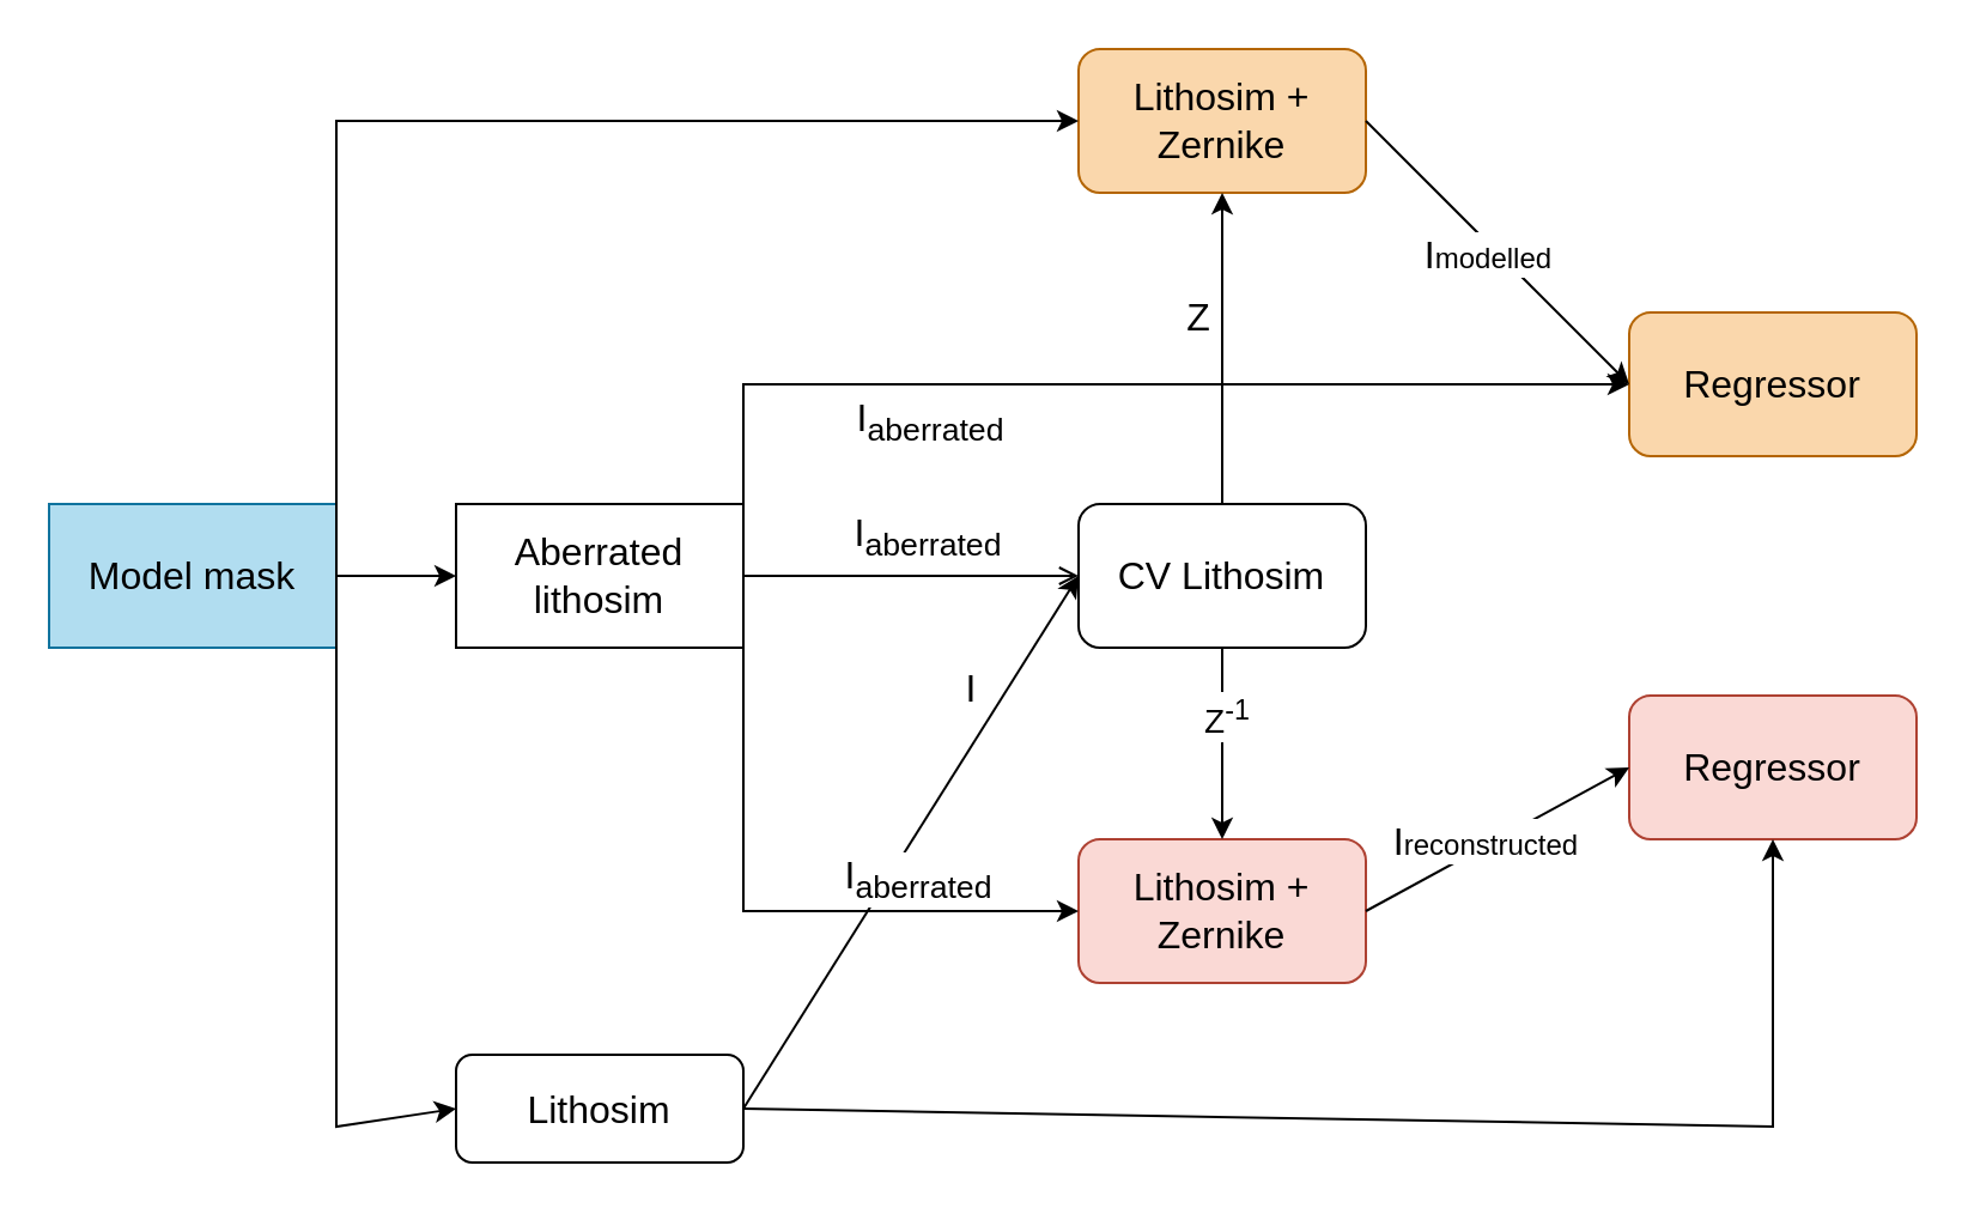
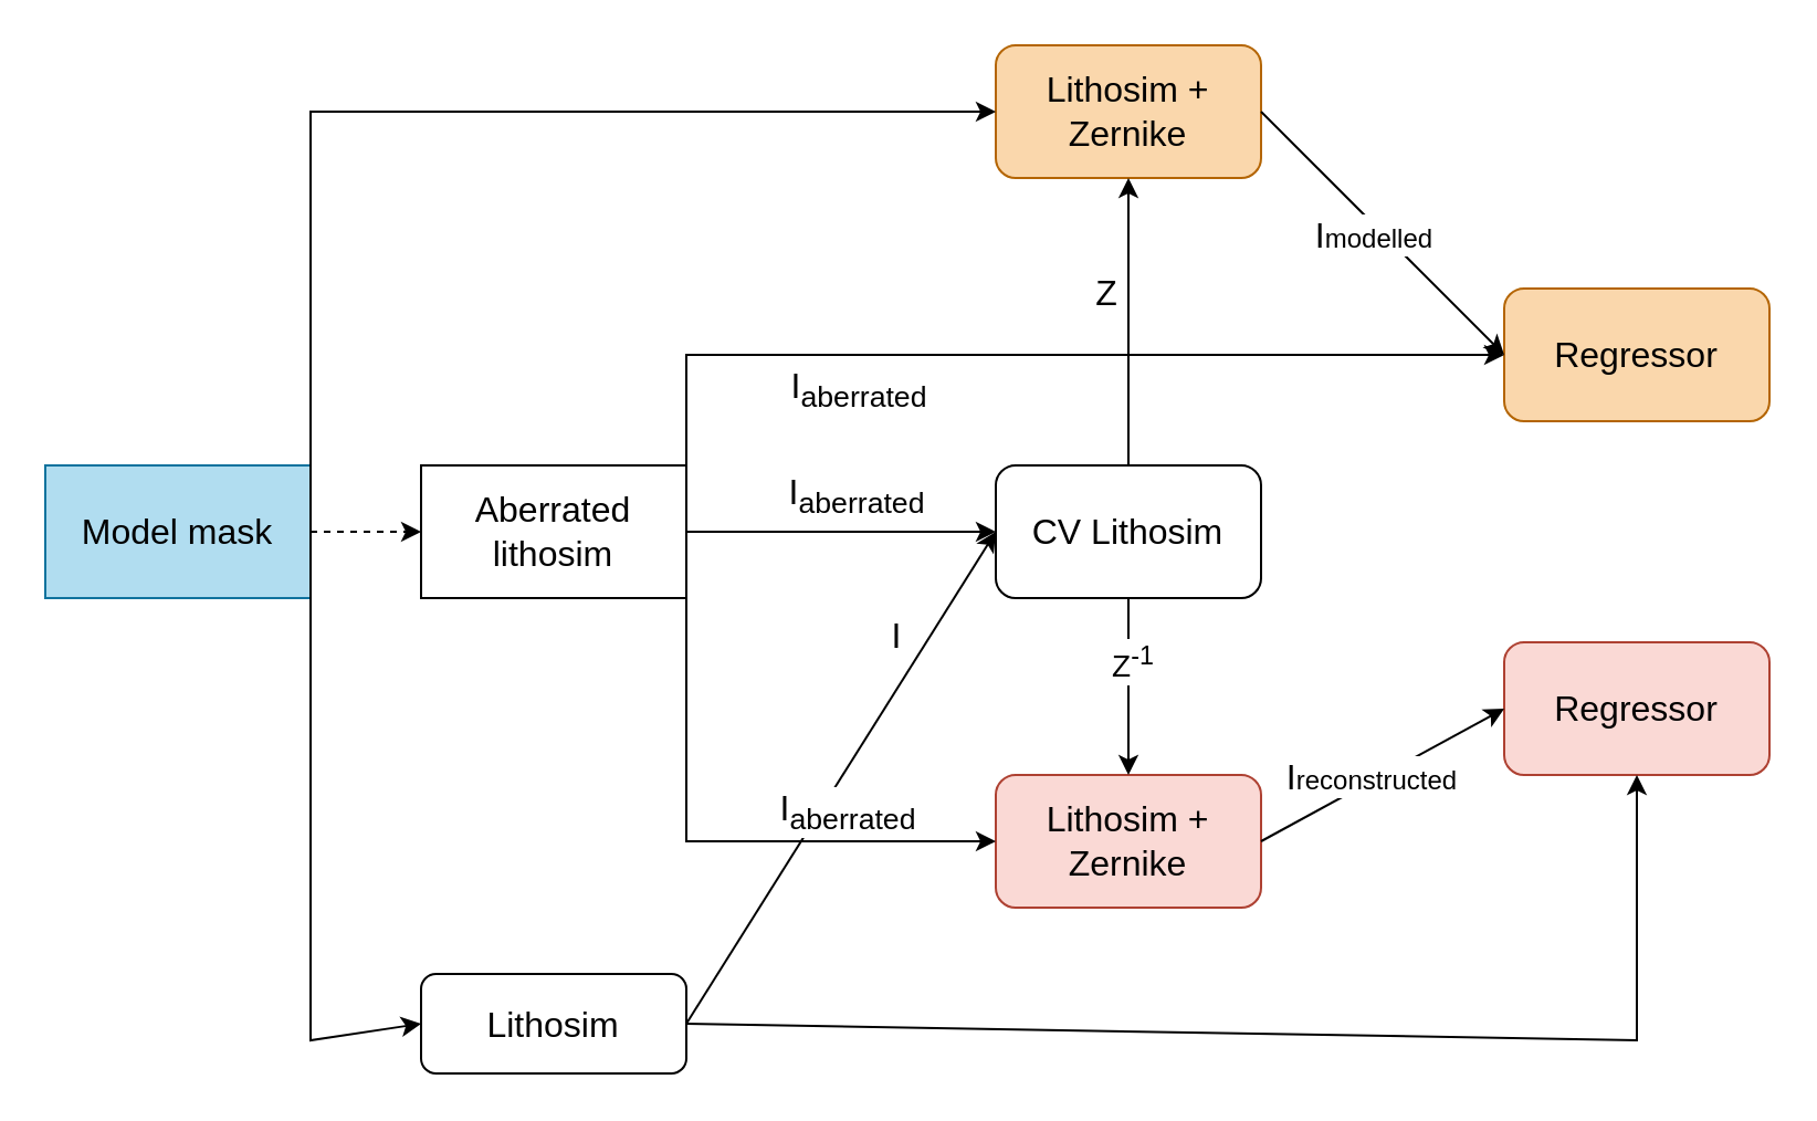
- <mxCell id="9" value="" style="endArrow=classic;html=1;rounded=0;entryX=0;entryY=0.5;entryDx=0;entryDy=0;exitX=1;exitY=0.5;exitDx=0;exitDy=0;" edge="1" parent="1" source="2" target="4"><mxGeometry width="50" height="50" relative="1" as="geometry"><mxPoint x="110" y="230" as="sourcePoint" /><mxPoint x="470" y="120" as="targetPoint" /><Array as="points" /></mxGeometry></mxCell>
+ <mxCell id="9" value="" style="endArrow=classic;html=1;rounded=0;entryX=0;entryY=0.5;entryDx=0;entryDy=0;exitX=1;exitY=0.5;exitDx=0;exitDy=0;dashed=1;" edge="1" parent="1" source="2" target="4"><mxGeometry width="50" height="50" relative="1" as="geometry"><mxPoint x="110" y="230" as="sourcePoint" /><mxPoint x="470" y="120" as="targetPoint" /><Array as="points" /></mxGeometry></mxCell>
- <mxCell id="19" value="" style="endArrow=open;html=1;rounded=0;entryX=0;entryY=0.5;entryDx=0;entryDy=0;exitX=1;exitY=0.5;exitDx=0;exitDy=0;" edge="1" parent="1" source="4" target="5"><mxGeometry width="50" height="50" relative="1" as="geometry"><mxPoint x="330" y="340" as="sourcePoint" /><mxPoint x="550" y="204" as="targetPoint" /><Array as="points" /></mxGeometry></mxCell>
+ <mxCell id="19" value="" style="endArrow=classic;html=1;rounded=0;entryX=0;entryY=0.5;entryDx=0;entryDy=0;exitX=1;exitY=0.5;exitDx=0;exitDy=0;" edge="1" parent="1" source="4" target="5"><mxGeometry width="50" height="50" relative="1" as="geometry"><mxPoint x="330" y="340" as="sourcePoint" /><mxPoint x="550" y="204" as="targetPoint" /><Array as="points" /></mxGeometry></mxCell>
